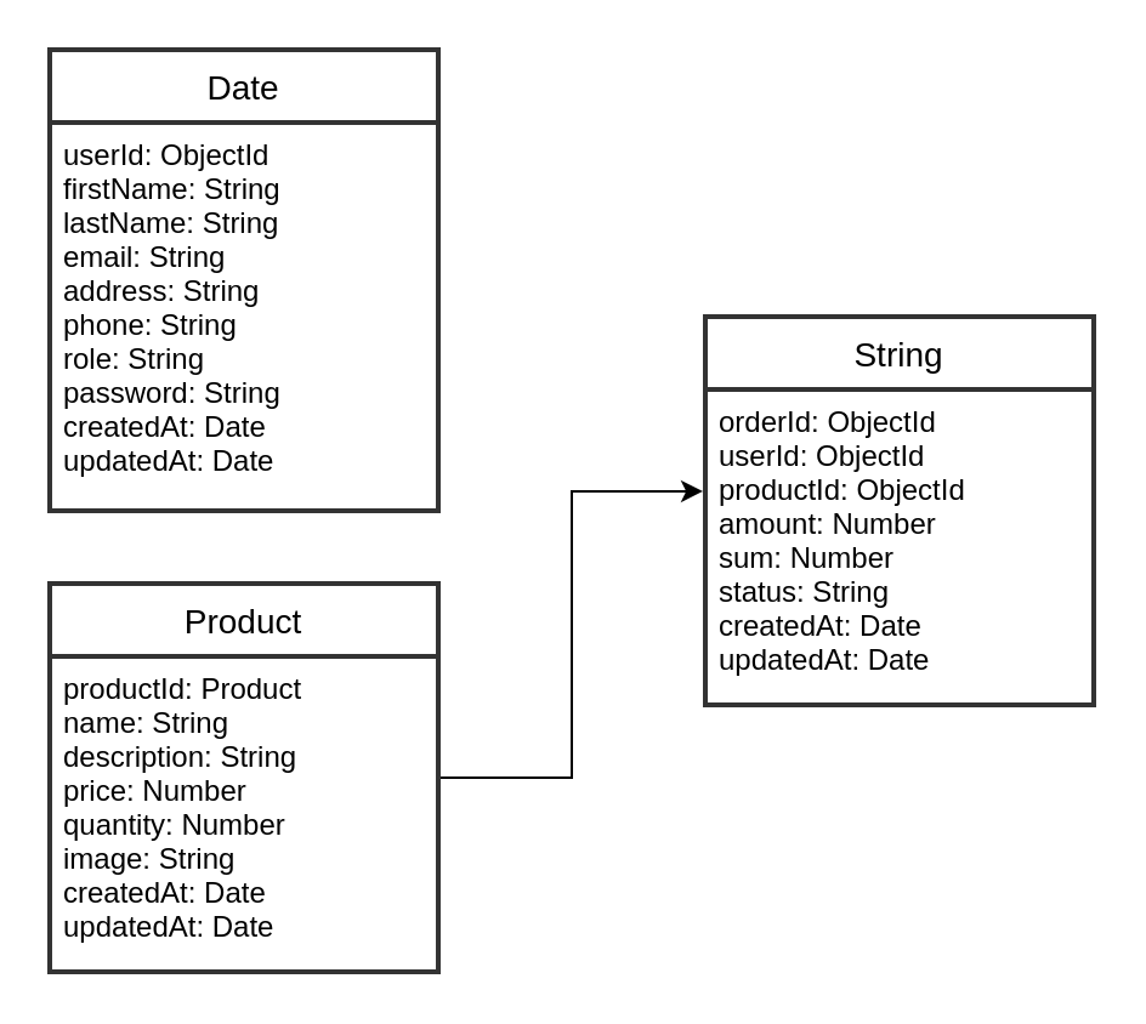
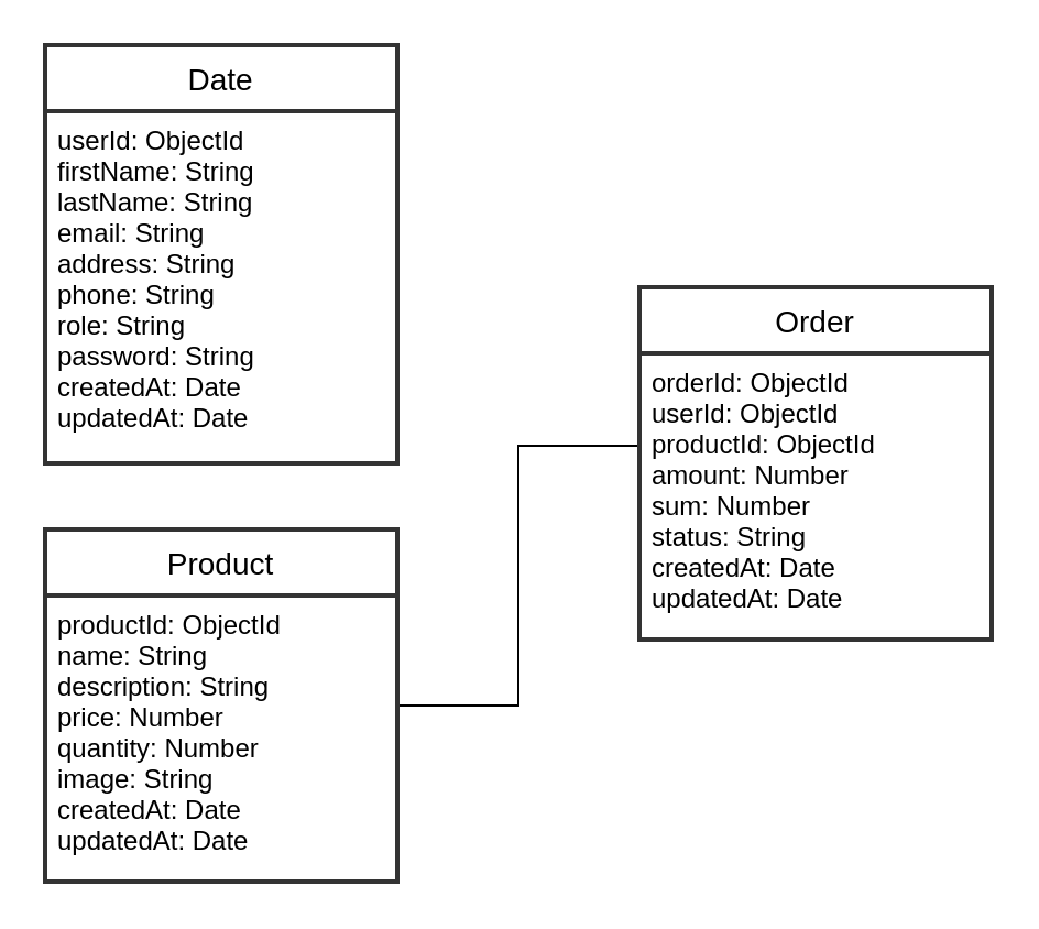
- <mxCell id="7" value="String" style="swimlane;childLayout=stackLayout;horizontal=1;startSize=30;horizontalStack=0;rounded=0;fontSize=14;fontStyle=0;strokeWidth=2;resizeParent=0;resizeLast=1;shadow=0;dashed=0;align=center;strokeColor=#333;" parent="1" vertex="1"><mxGeometry x="290" y="130" width="160" height="160" as="geometry" /></mxCell>
+ <mxCell id="7" value="Order" style="swimlane;childLayout=stackLayout;horizontal=1;startSize=30;horizontalStack=0;rounded=0;fontSize=14;fontStyle=0;strokeWidth=2;resizeParent=0;resizeLast=1;shadow=0;dashed=0;align=center;strokeColor=#333;" parent="1" vertex="1"><mxGeometry x="290" y="130" width="160" height="160" as="geometry" /></mxCell>
- <mxCell id="4" style="edgeStyle=orthogonalEdgeStyle;rounded=0;orthogonalLoop=1;jettySize=auto;html=1;entryX=-0.006;entryY=0.323;entryDx=0;entryDy=0;entryPerimeter=0;" edge="1" parent="1" source="5" target="8"><mxGeometry relative="1" as="geometry" /></mxCell>
+ <mxCell id="4" style="edgeStyle=orthogonalEdgeStyle;rounded=0;orthogonalLoop=1;jettySize=auto;html=1;entryX=-0.006;entryY=0.323;entryDx=0;entryDy=0;entryPerimeter=0;endArrow=none;" edge="1" parent="1" source="5" target="8"><mxGeometry relative="1" as="geometry" /></mxCell>
- <mxCell id="6" value="productId: Product&#10;name: String&#10;description: String&#10;price: Number&#10;quantity: Number&#10;image: String&#10;createdAt: Date&#10;updatedAt: Date" style="align=left;strokeColor=none;fillColor=none;spacingLeft=4;fontSize=12;verticalAlign=top;resizable=0;rotatable=0;part=1;" parent="5" vertex="1"><mxGeometry y="30" width="160" height="130" as="geometry" /></mxCell>
+ <mxCell id="6" value="productId: ObjectId&#10;name: String&#10;description: String&#10;price: Number&#10;quantity: Number&#10;image: String&#10;createdAt: Date&#10;updatedAt: Date" style="align=left;strokeColor=none;fillColor=none;spacingLeft=4;fontSize=12;verticalAlign=top;resizable=0;rotatable=0;part=1;" parent="5" vertex="1"><mxGeometry y="30" width="160" height="130" as="geometry" /></mxCell>
